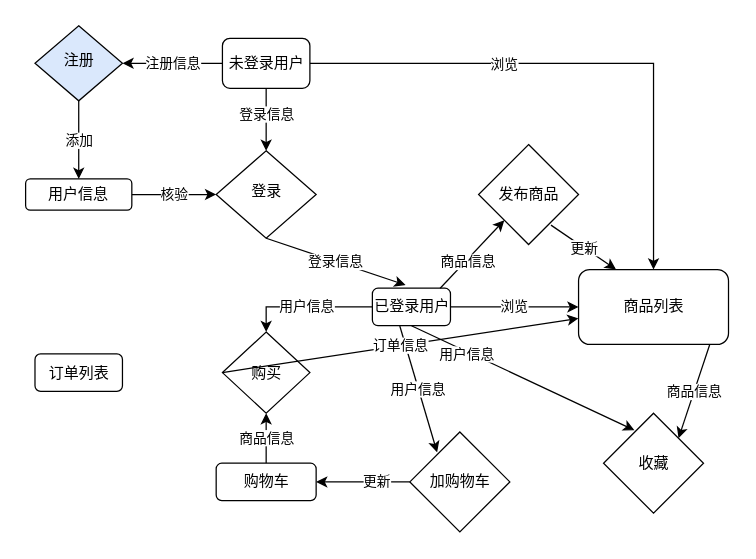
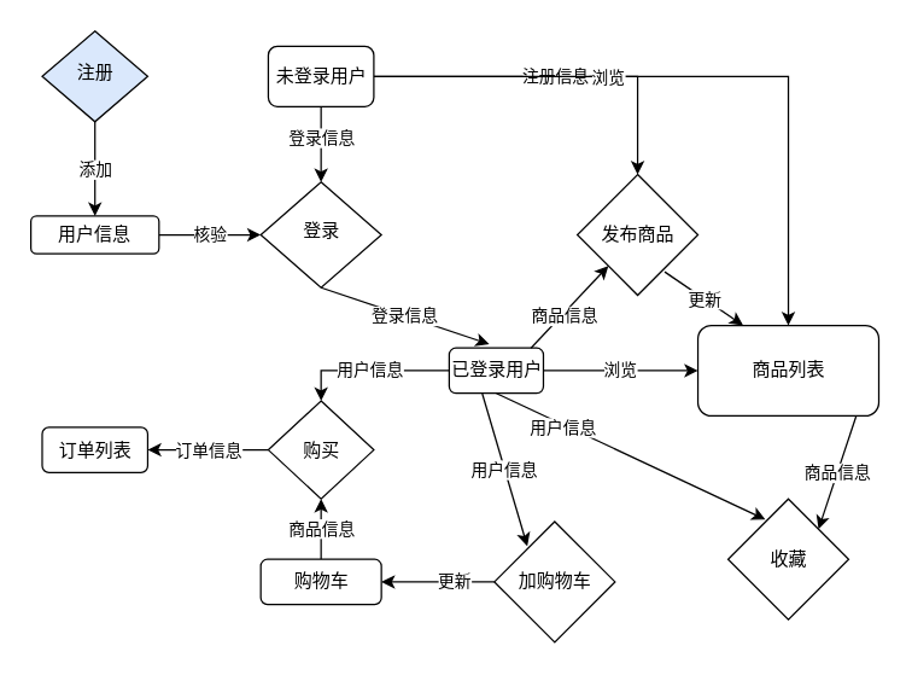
- <mxCell id="2" value="注册信息" style="edgeStyle=orthogonalEdgeStyle;rounded=0;orthogonalLoop=1;jettySize=auto;html=1;" edge="1" parent="1" source="7" target="14"><mxGeometry relative="1" as="geometry" /></mxCell>
+ <mxCell id="2" value="注册信息" style="edgeStyle=orthogonalEdgeStyle;rounded=0;orthogonalLoop=1;jettySize=auto;html=1;" edge="1" parent="1" source="7" target="15"><mxGeometry relative="1" as="geometry" /></mxCell>
- <mxCell id="33" value="订单信息" style="endArrow=classic;html=1;rounded=0;exitX=0;exitY=0.5;exitDx=0;exitDy=0;" edge="1" parent="1" source="30" target="16"><mxGeometry width="50" height="50" relative="1" as="geometry"><mxPoint x="127.5" y="260" as="sourcePoint" /><mxPoint x="177.5" y="210" as="targetPoint" /></mxGeometry></mxCell>
+ <mxCell id="33" value="订单信息" style="endArrow=classic;html=1;rounded=0;entryX=1;entryY=0.5;entryDx=0;entryDy=0;exitX=0;exitY=0.5;exitDx=0;exitDy=0;" edge="1" parent="1" source="30" target="32"><mxGeometry width="50" height="50" relative="1" as="geometry"><mxPoint x="127.5" y="260" as="sourcePoint" /><mxPoint x="177.5" y="210" as="targetPoint" /></mxGeometry></mxCell>
